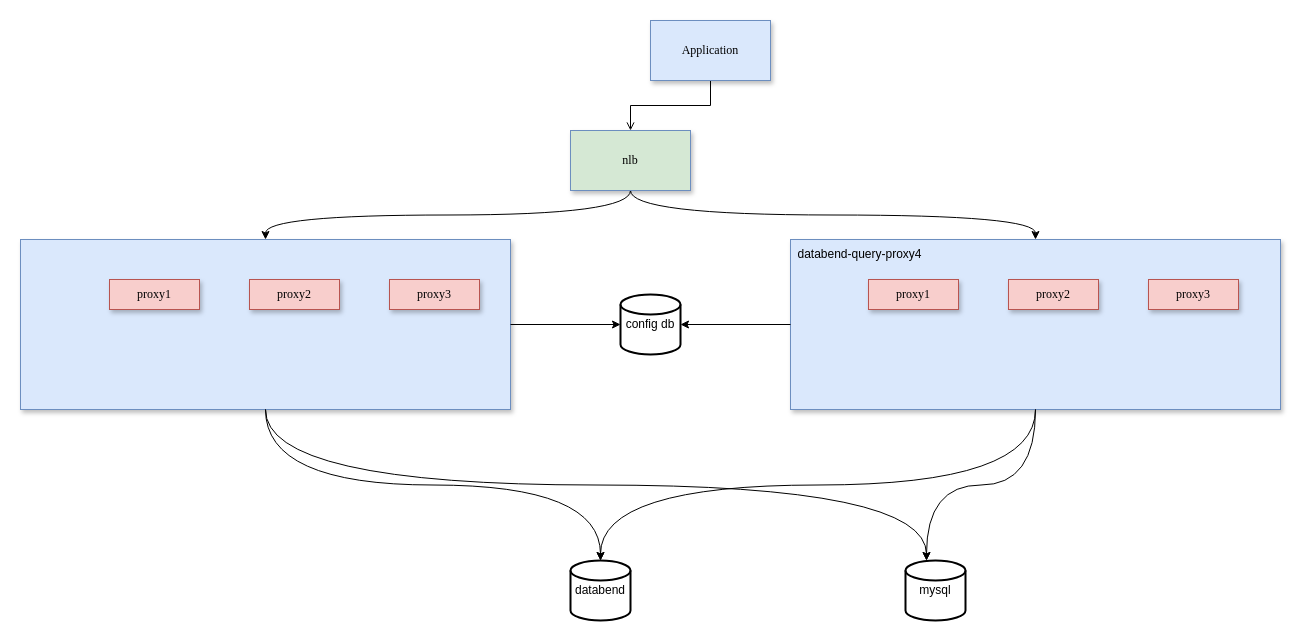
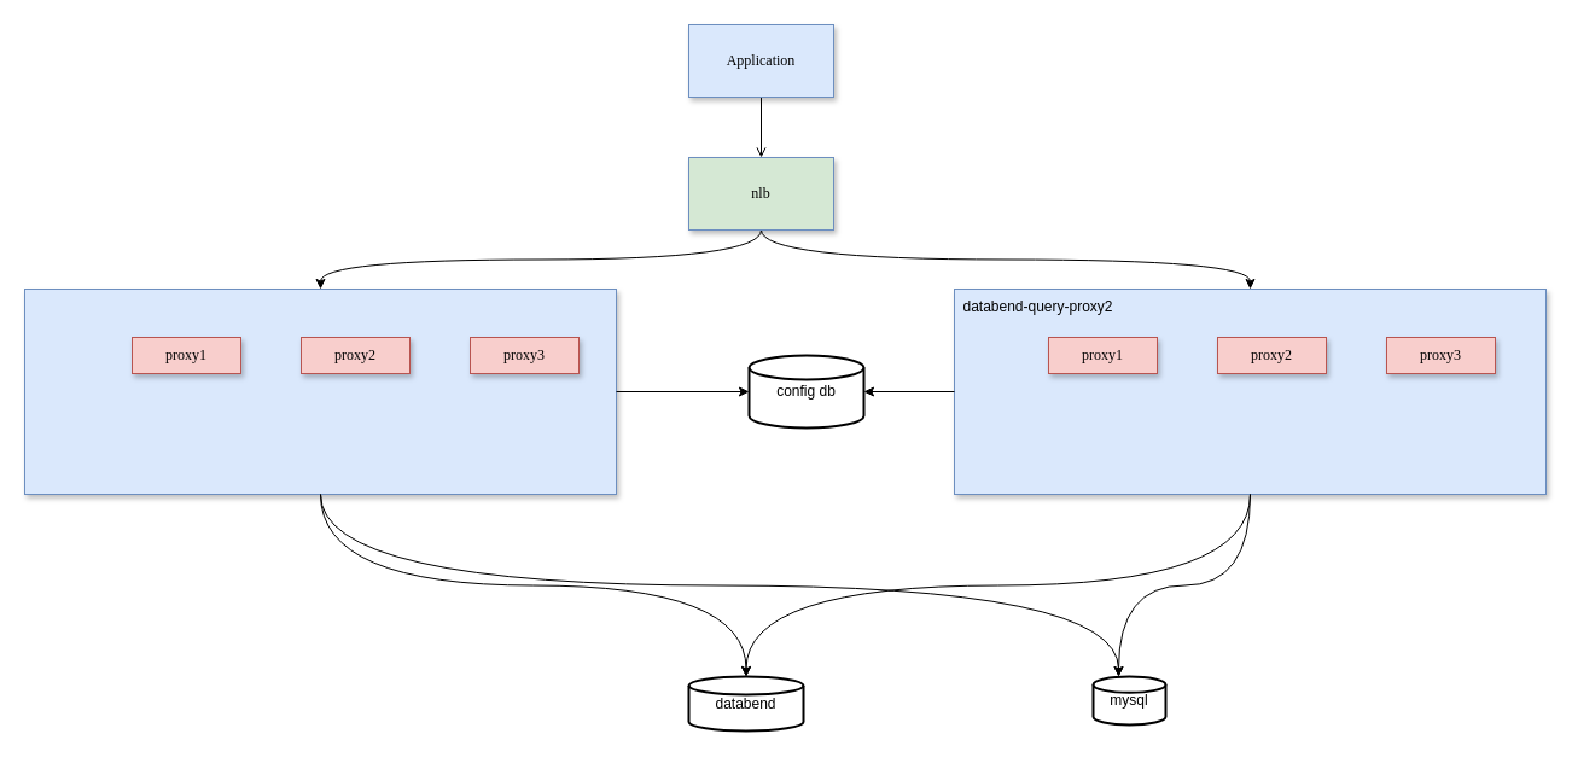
- <mxCell id="3" value="Application" style="rounded=0;whiteSpace=wrap;html=1;fillColor=#dae8fc;strokeColor=#6c8ebf;shadow=1;fontFamily=Tahoma;" parent="1" vertex="1"><mxGeometry x="650" y="20" width="120" height="60" as="geometry" /></mxCell>
+ <mxCell id="3" value="Application" style="rounded=0;whiteSpace=wrap;html=1;fillColor=#dae8fc;strokeColor=#6c8ebf;shadow=1;fontFamily=Tahoma;" parent="1" vertex="1"><mxGeometry x="570" y="20" width="120" height="60" as="geometry" /></mxCell>
- <mxCell id="12" value="databend-query-proxy4" style="text;strokeColor=none;align=center;fillColor=none;html=1;verticalAlign=middle;whiteSpace=wrap;rounded=0;" parent="1" vertex="1"><mxGeometry x="788" y="239" width="143" height="30" as="geometry" /></mxCell>
+ <mxCell id="12" value="databend-query-proxy2" style="text;strokeColor=none;align=center;fillColor=none;html=1;verticalAlign=middle;whiteSpace=wrap;rounded=0;" parent="1" vertex="1"><mxGeometry x="788" y="239" width="143" height="30" as="geometry" /></mxCell>
- <mxCell id="19" value="config db" style="strokeWidth=2;html=1;shape=mxgraph.flowchart.database;whiteSpace=wrap;" parent="1" vertex="1"><mxGeometry x="620" y="294" width="60" height="60" as="geometry" /></mxCell>
+ <mxCell id="19" value="config db" style="strokeWidth=2;html=1;shape=mxgraph.flowchart.database;whiteSpace=wrap;" parent="1" vertex="1"><mxGeometry x="620" y="294" width="95" height="60" as="geometry" /></mxCell>
- <mxCell id="5" value="databend" style="strokeWidth=2;html=1;shape=mxgraph.flowchart.database;whiteSpace=wrap;" parent="1" vertex="1"><mxGeometry x="570" y="560" width="60" height="60" as="geometry" /></mxCell>
+ <mxCell id="5" value="databend" style="strokeWidth=2;html=1;shape=mxgraph.flowchart.database;whiteSpace=wrap;" parent="1" vertex="1"><mxGeometry x="570" y="560" width="95" height="45" as="geometry" /></mxCell>
- <mxCell id="6" value="mysql" style="strokeWidth=2;html=1;shape=mxgraph.flowchart.database;whiteSpace=wrap;" parent="1" vertex="1"><mxGeometry x="905" y="560" width="60" height="60" as="geometry" /></mxCell>
+ <mxCell id="6" value="mysql" style="strokeWidth=2;html=1;shape=mxgraph.flowchart.database;whiteSpace=wrap;" parent="1" vertex="1"><mxGeometry x="905" y="560" width="60" height="40" as="geometry" /></mxCell>
